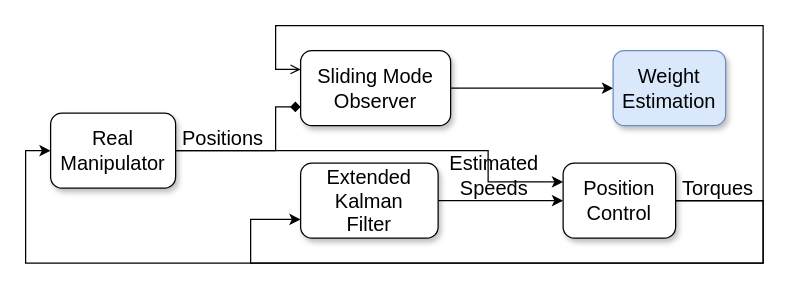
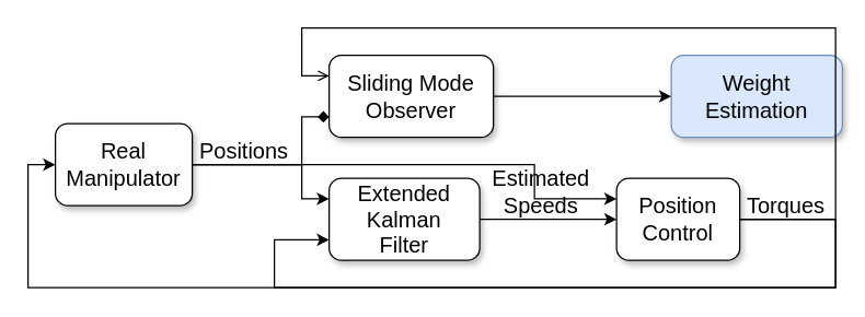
- <mxCell id="8" value="&lt;div style=&quot;font-size: 16px;&quot;&gt;Weight &lt;br style=&quot;font-size: 16px;&quot;&gt;&lt;/div&gt;&lt;div style=&quot;font-size: 16px;&quot;&gt;Estimation&lt;br style=&quot;font-size: 16px;&quot;&gt;&lt;/div&gt;" style="rounded=1;whiteSpace=wrap;html=1;fillColor=#dae8fc;strokeColor=#6c8ebf;glass=0;shadow=1;fontSize=16;" parent="1" vertex="1"><mxGeometry x="490" y="40" width="90" height="60" as="geometry" /></mxCell>
+ <mxCell id="8" value="&lt;div style=&quot;font-size: 16px;&quot;&gt;Weight &lt;br style=&quot;font-size: 16px;&quot;&gt;&lt;/div&gt;&lt;div style=&quot;font-size: 16px;&quot;&gt;Estimation&lt;br style=&quot;font-size: 16px;&quot;&gt;&lt;/div&gt;" style="rounded=1;whiteSpace=wrap;html=1;fillColor=#dae8fc;strokeColor=#6c8ebf;glass=0;shadow=1;fontSize=16;" parent="1" vertex="1"><mxGeometry x="490" y="40" width="125" height="60" as="geometry" /></mxCell>
+ <mxCell id="2" style="edgeStyle=orthogonalEdgeStyle;rounded=0;orthogonalLoop=1;jettySize=auto;html=1;exitX=1;exitY=0.5;exitDx=0;exitDy=0;entryX=0;entryY=0.25;entryDx=0;entryDy=0;" parent="1" source="5" target="10" edge="1"><mxGeometry relative="1" as="geometry"><mxPoint x="220" y="150" as="targetPoint" /><Array as="points"><mxPoint x="220" y="120" /><mxPoint x="220" y="145" /></Array></mxGeometry></mxCell>
